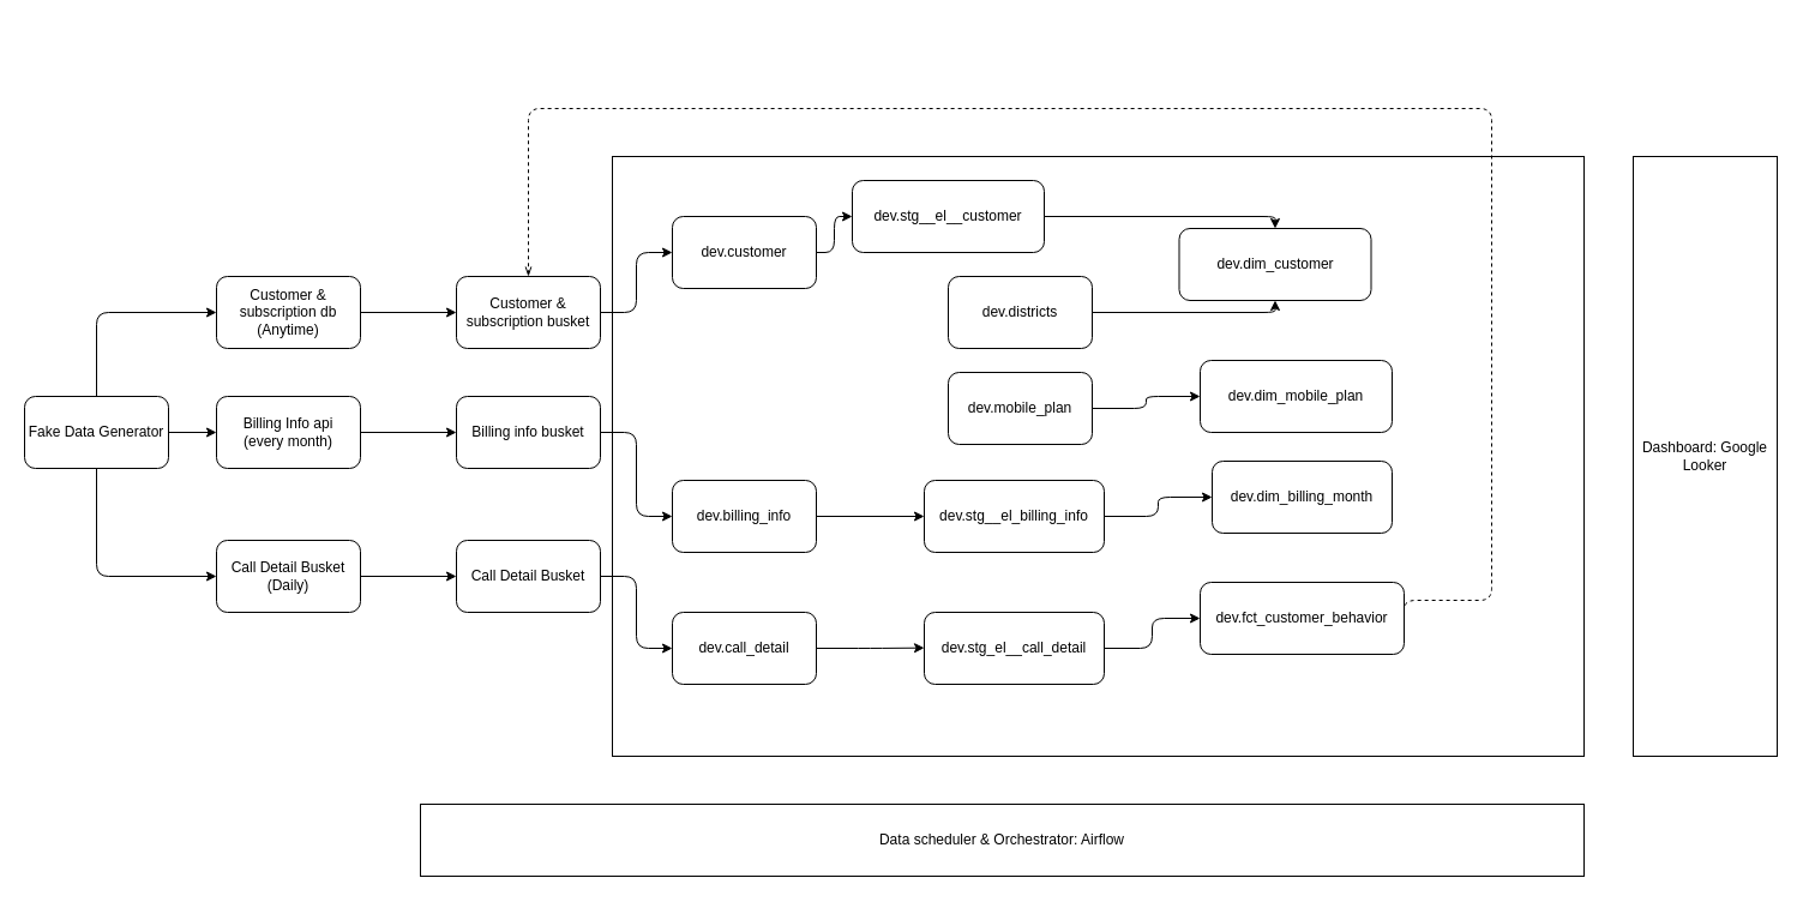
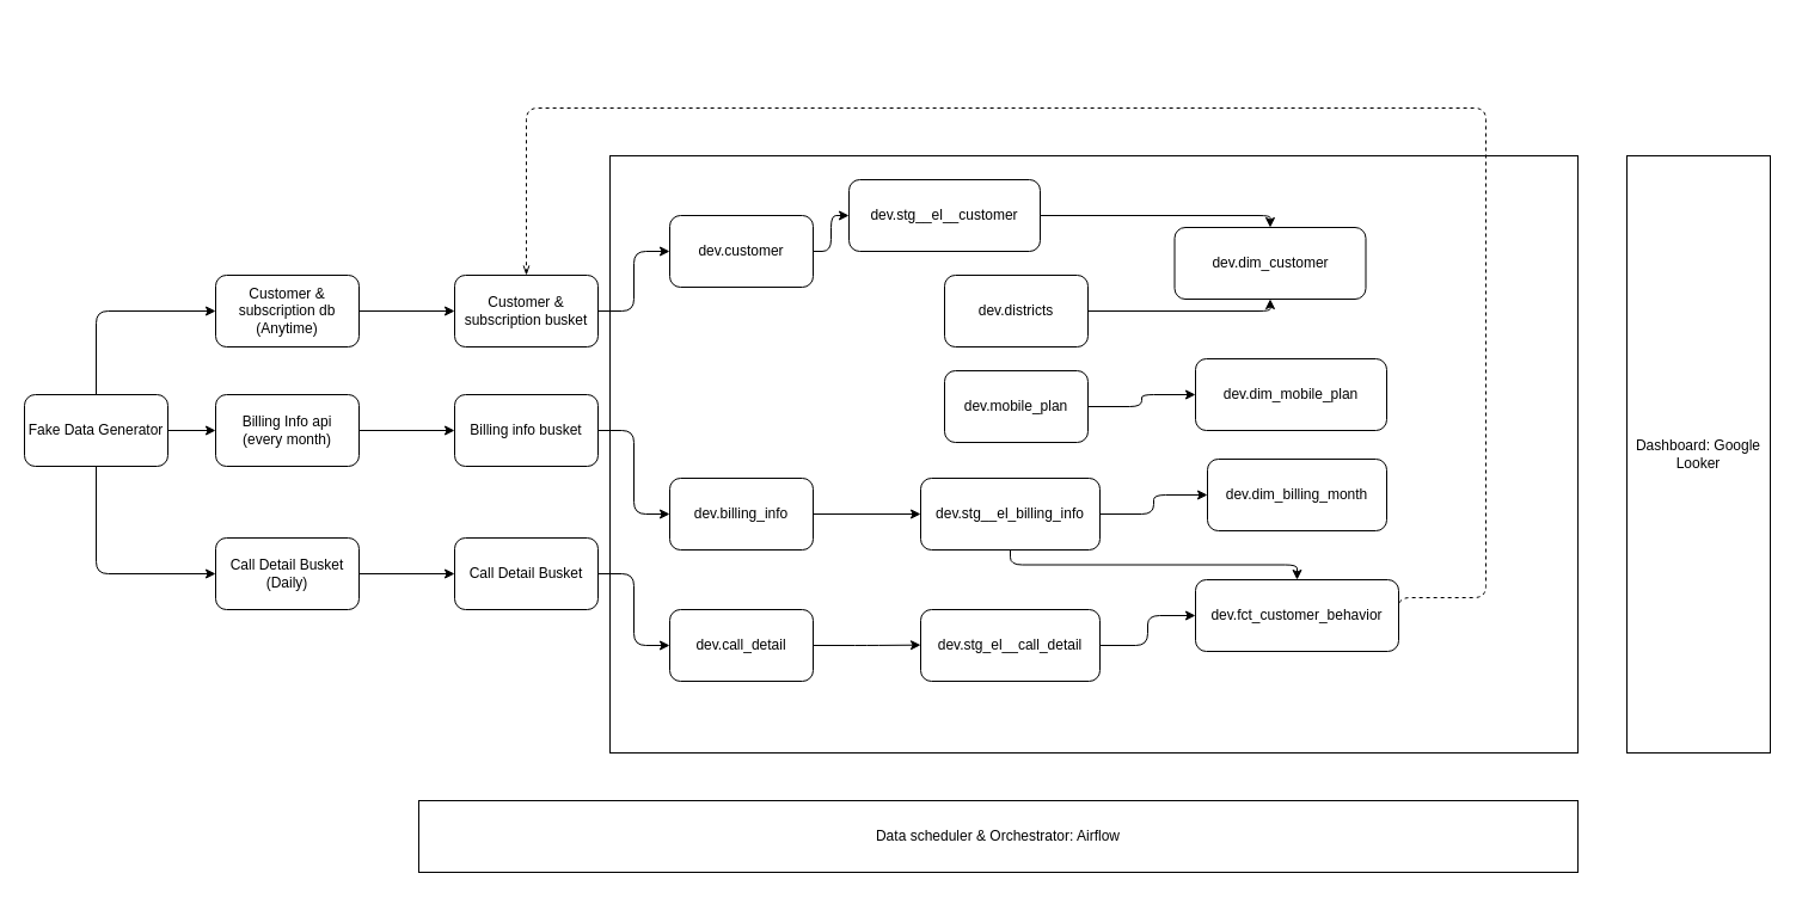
+ <mxCell id="32" style="edgeStyle=orthogonalEdgeStyle;html=1;exitX=0.5;exitY=1;exitDx=0;exitDy=0;entryX=0.5;entryY=0;entryDx=0;entryDy=0;fontFamily=Helvetica;fontSize=12;startArrow=none;startFill=0;endArrow=classic;endFill=1;" parent="1" source="30" target="34" edge="1"><mxGeometry relative="1" as="geometry" /></mxCell>
